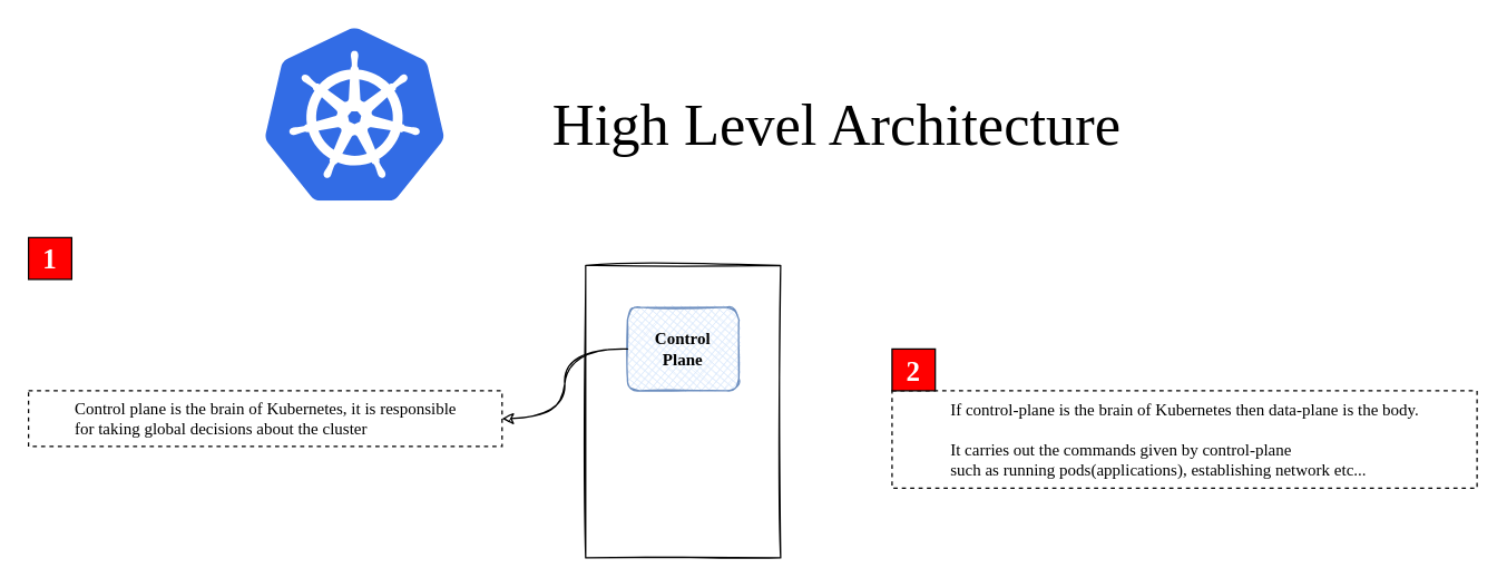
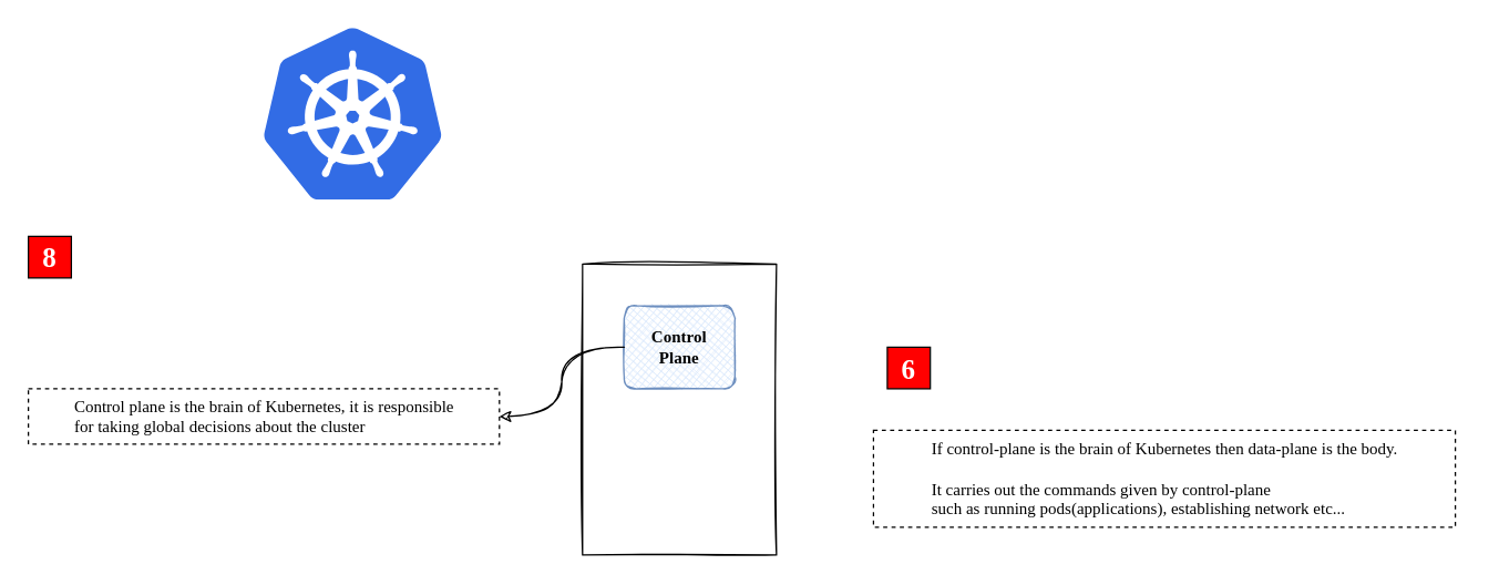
- <mxCell id="5" value="&lt;font style=&quot;font-size: 42px;&quot; face=&quot;Comic Sans MS&quot;&gt;High Level Architecture&lt;/font&gt;" style="text;html=1;align=center;verticalAlign=middle;resizable=0;points=[];autosize=1;strokeColor=none;fillColor=none;" parent="4" vertex="1"><mxGeometry x="160" y="40" width="500" height="60" as="geometry" /></mxCell>
- <mxCell id="10" value="&lt;h1&gt;1&lt;/h1&gt;" style="whiteSpace=wrap;html=1;fontFamily=Comic Sans MS;fontSize=10;strokeColor=default;fillColor=#FF0000;fontColor=#FFFFFF;" parent="1" vertex="1"><mxGeometry x="20" y="170" width="31" height="30" as="geometry" /></mxCell>
+ <mxCell id="10" value="&lt;h1&gt;8&lt;/h1&gt;" style="whiteSpace=wrap;html=1;fontFamily=Comic Sans MS;fontSize=10;strokeColor=default;fillColor=#FF0000;fontColor=#FFFFFF;" parent="1" vertex="1"><mxGeometry x="20" y="170" width="31" height="30" as="geometry" /></mxCell>
- <mxCell id="11" value="&lt;h1&gt;2&lt;/h1&gt;" style="whiteSpace=wrap;html=1;fontFamily=Comic Sans MS;fontSize=10;strokeColor=default;fillColor=#FF0000;fontColor=#FFFFFF;" parent="1" vertex="1"><mxGeometry x="640" y="250" width="31" height="30" as="geometry" /></mxCell>
+ <mxCell id="11" value="&lt;h1&gt;6&lt;/h1&gt;" style="whiteSpace=wrap;html=1;fontFamily=Comic Sans MS;fontSize=10;strokeColor=default;fillColor=#FF0000;fontColor=#FFFFFF;" parent="1" vertex="1"><mxGeometry x="640" y="250" width="31" height="30" as="geometry" /></mxCell>
- <mxCell id="9" value="&lt;div style=&quot;text-align: left;&quot;&gt;If control-plane is the brain of Kubernetes then data-plane is the body.&lt;br&gt;&lt;br&gt;It carries out the commands given by control-plane &lt;br&gt;such as running pods(applications), establishing network etc...&lt;/div&gt;" style="text;html=1;align=center;verticalAlign=middle;resizable=0;points=[];autosize=1;strokeColor=default;fillColor=none;fontFamily=Comic Sans MS;dashed=1;" parent="1" vertex="1"><mxGeometry x="640" y="280" width="420" height="70" as="geometry" /></mxCell>
+ <mxCell id="9" value="&lt;div style=&quot;text-align: left;&quot;&gt;If control-plane is the brain of Kubernetes then data-plane is the body.&lt;br&gt;&lt;br&gt;It carries out the commands given by control-plane &lt;br&gt;such as running pods(applications), establishing network etc...&lt;/div&gt;" style="text;html=1;align=center;verticalAlign=middle;resizable=0;points=[];autosize=1;strokeColor=default;fillColor=none;fontFamily=Comic Sans MS;dashed=1;" parent="1" vertex="1"><mxGeometry x="630" y="310" width="420" height="70" as="geometry" /></mxCell>
